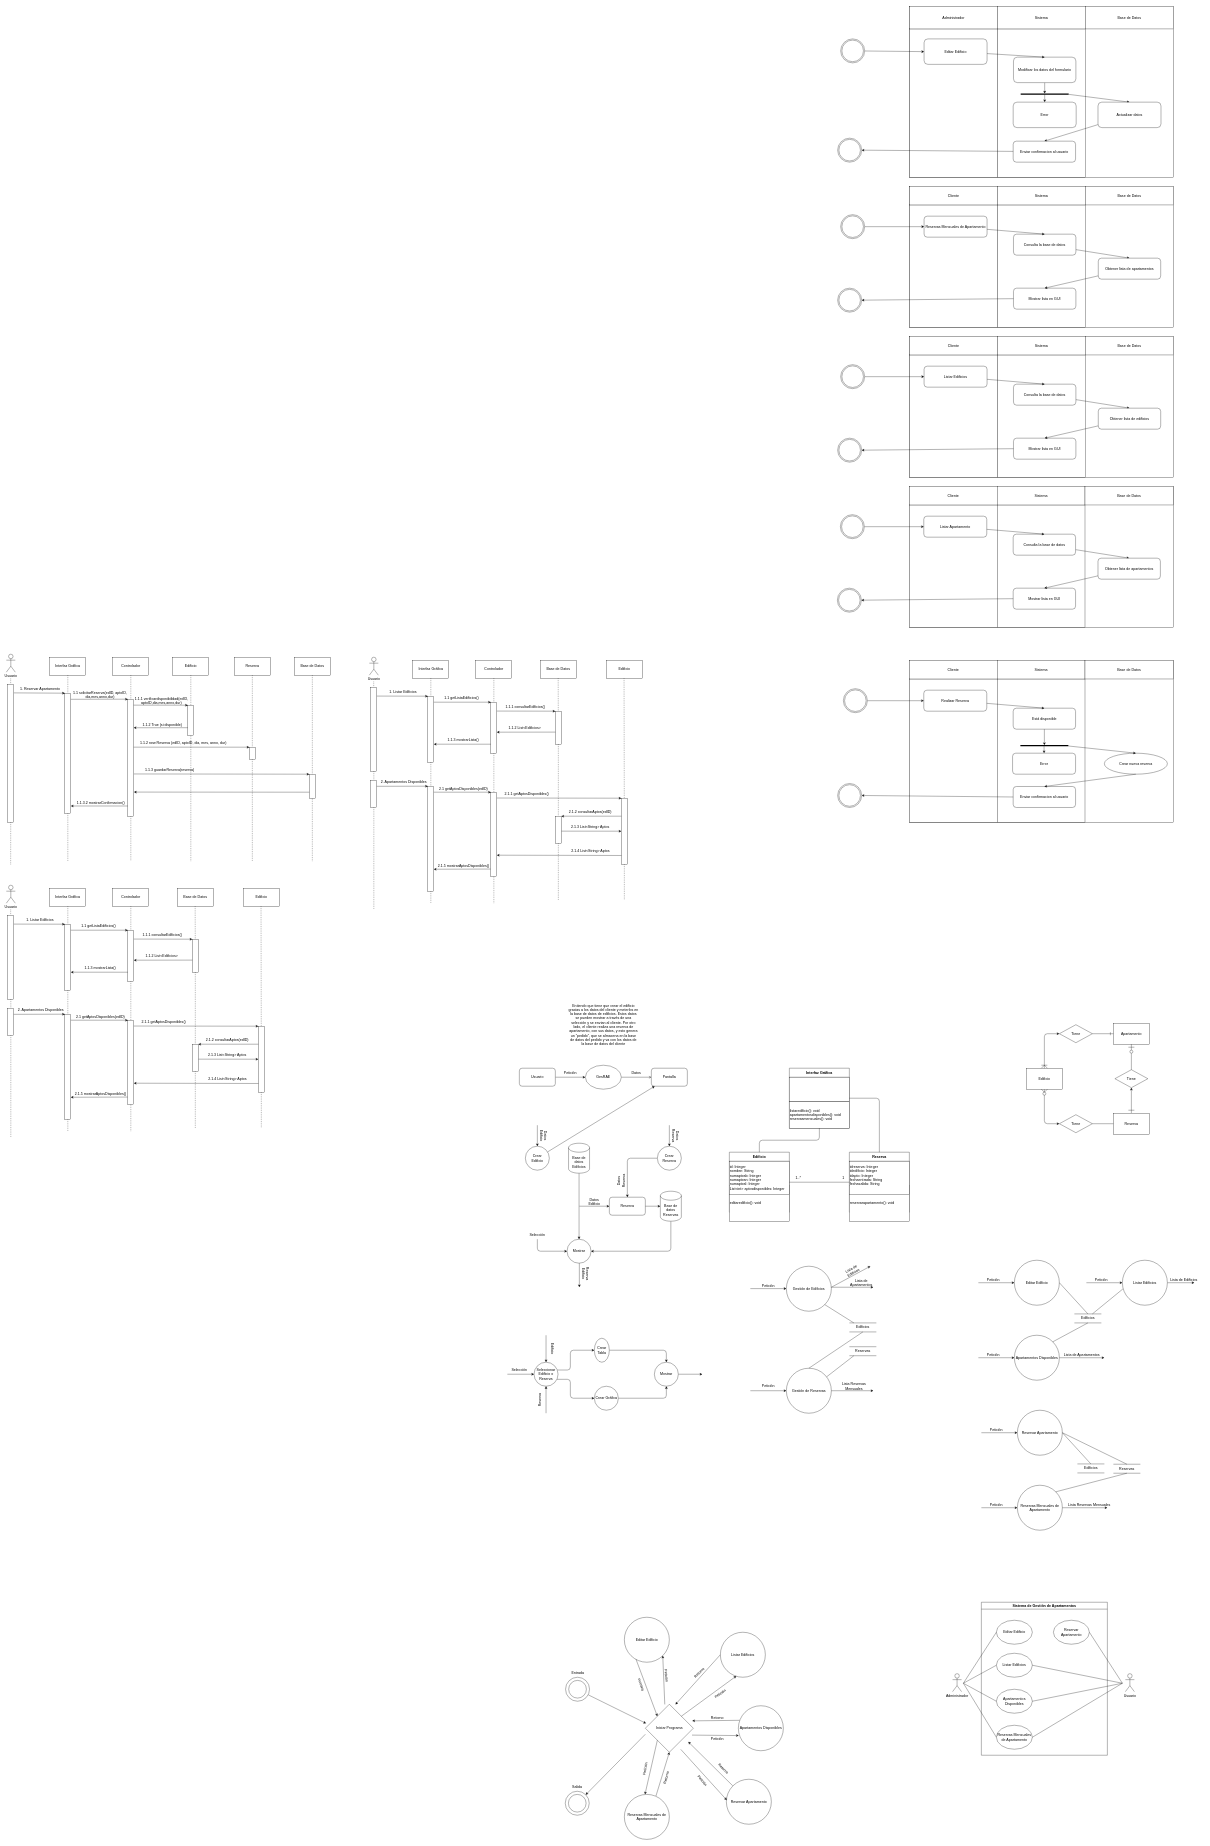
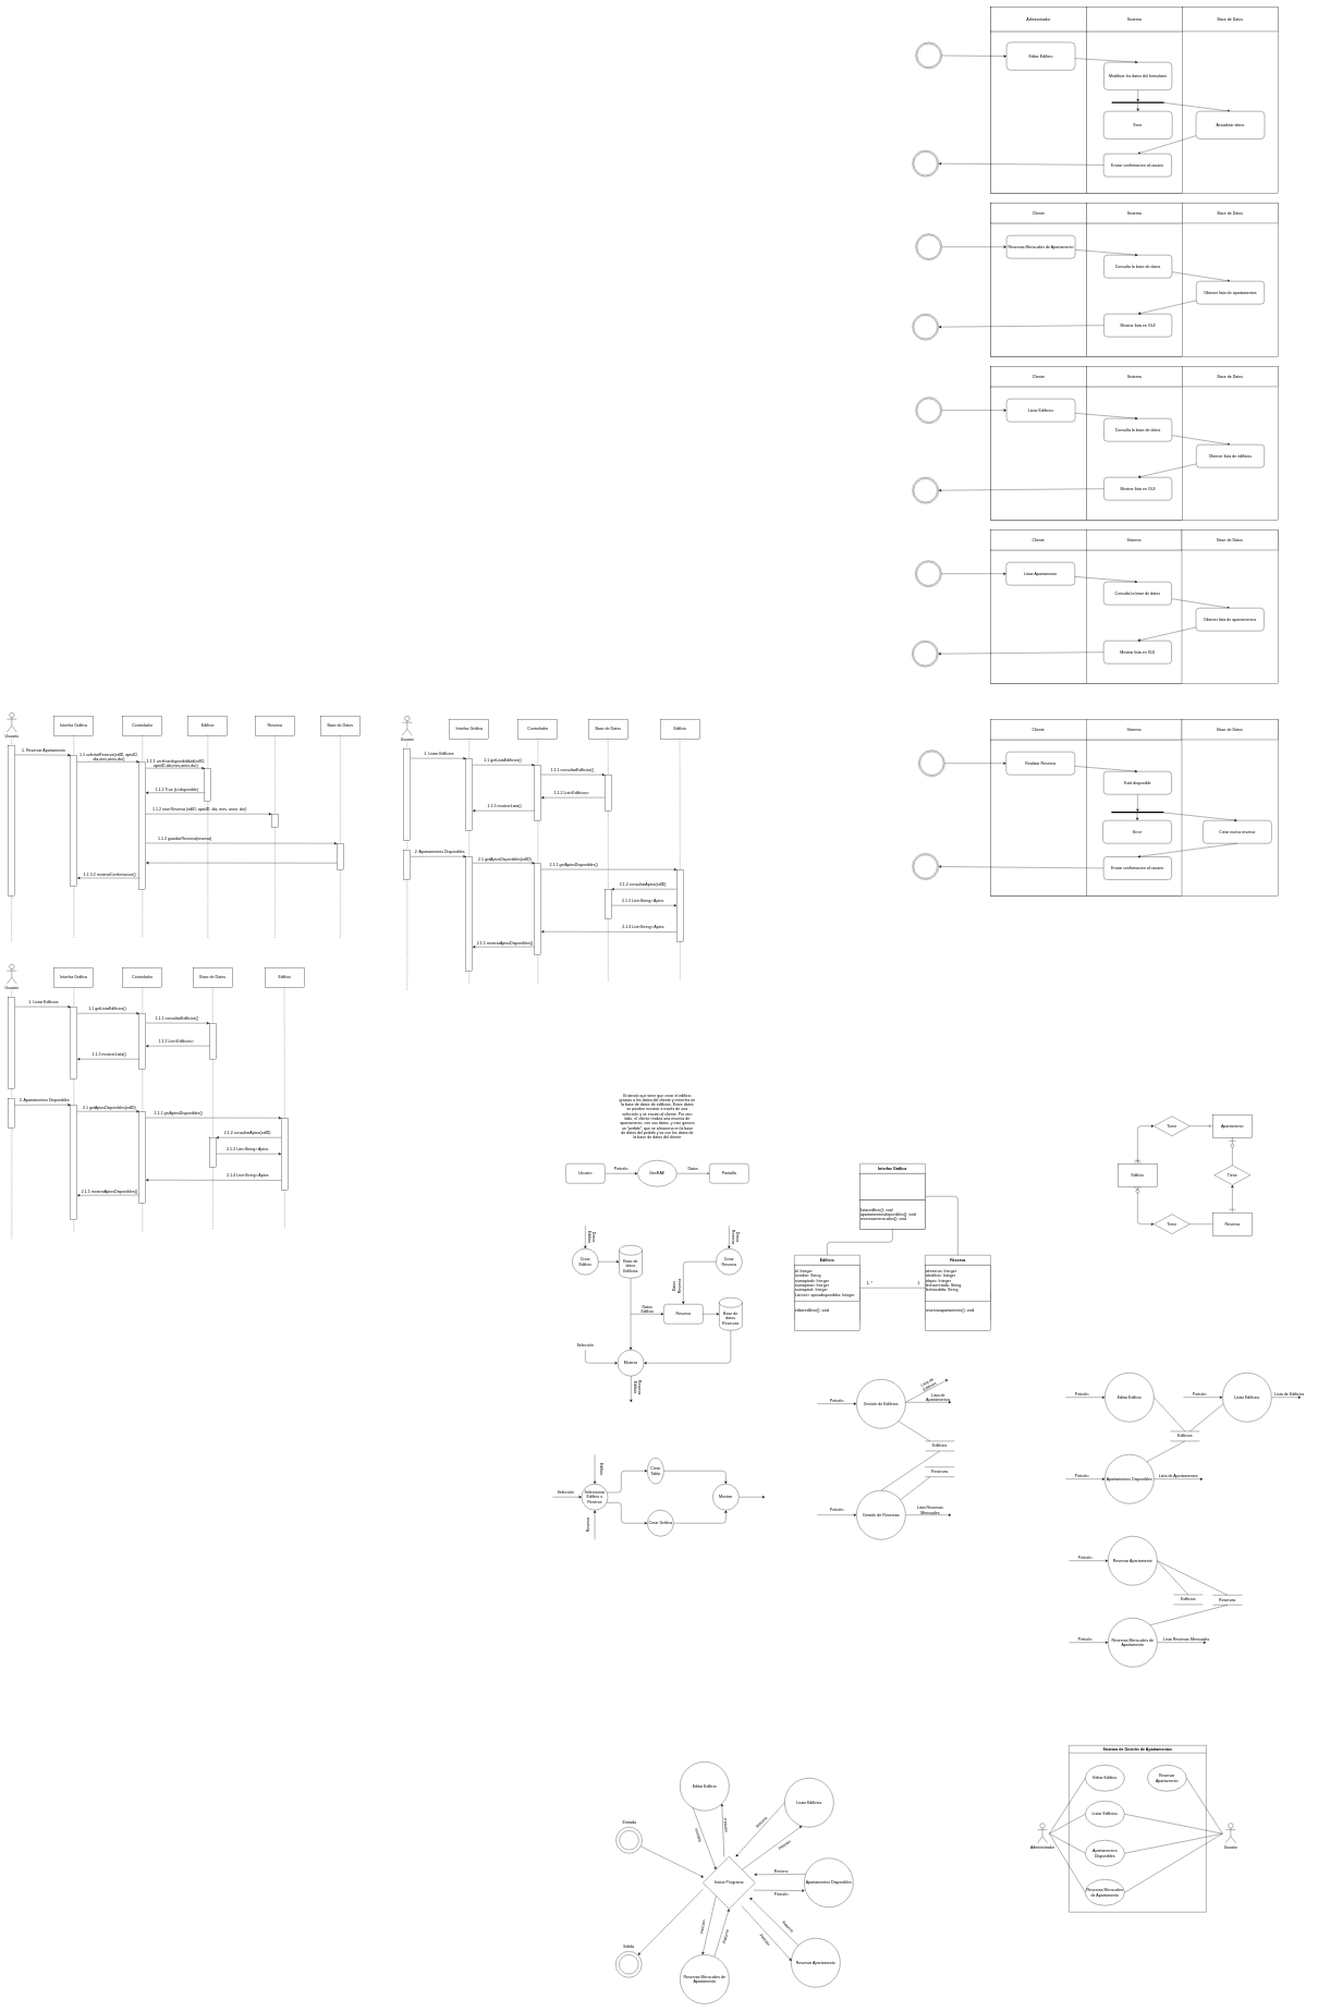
- <mxCell id="306" value="Crear nueva reserva" style="ellipse;whiteSpace=wrap;html=1;" vertex="1" parent="291"><mxGeometry x="650" y="310" width="210" height="70" as="geometry" /></mxCell>
+ <mxCell id="306" value="Crear nueva reserva" style="rounded=1;whiteSpace=wrap;html=1;" vertex="1" parent="291"><mxGeometry x="650" y="310" width="210" height="70" as="geometry" /></mxCell>
- <mxCell id="21" style="edgeStyle=none;html=1;" parent="1" source="12" target="6" edge="1"><mxGeometry relative="1" as="geometry" /></mxCell>
+ <mxCell id="21" style="edgeStyle=none;html=1;entryX=0;entryY=0.5;entryDx=0;entryDy=0;entryPerimeter=0;" parent="1" source="12" target="16" edge="1"><mxGeometry relative="1" as="geometry" /></mxCell>
